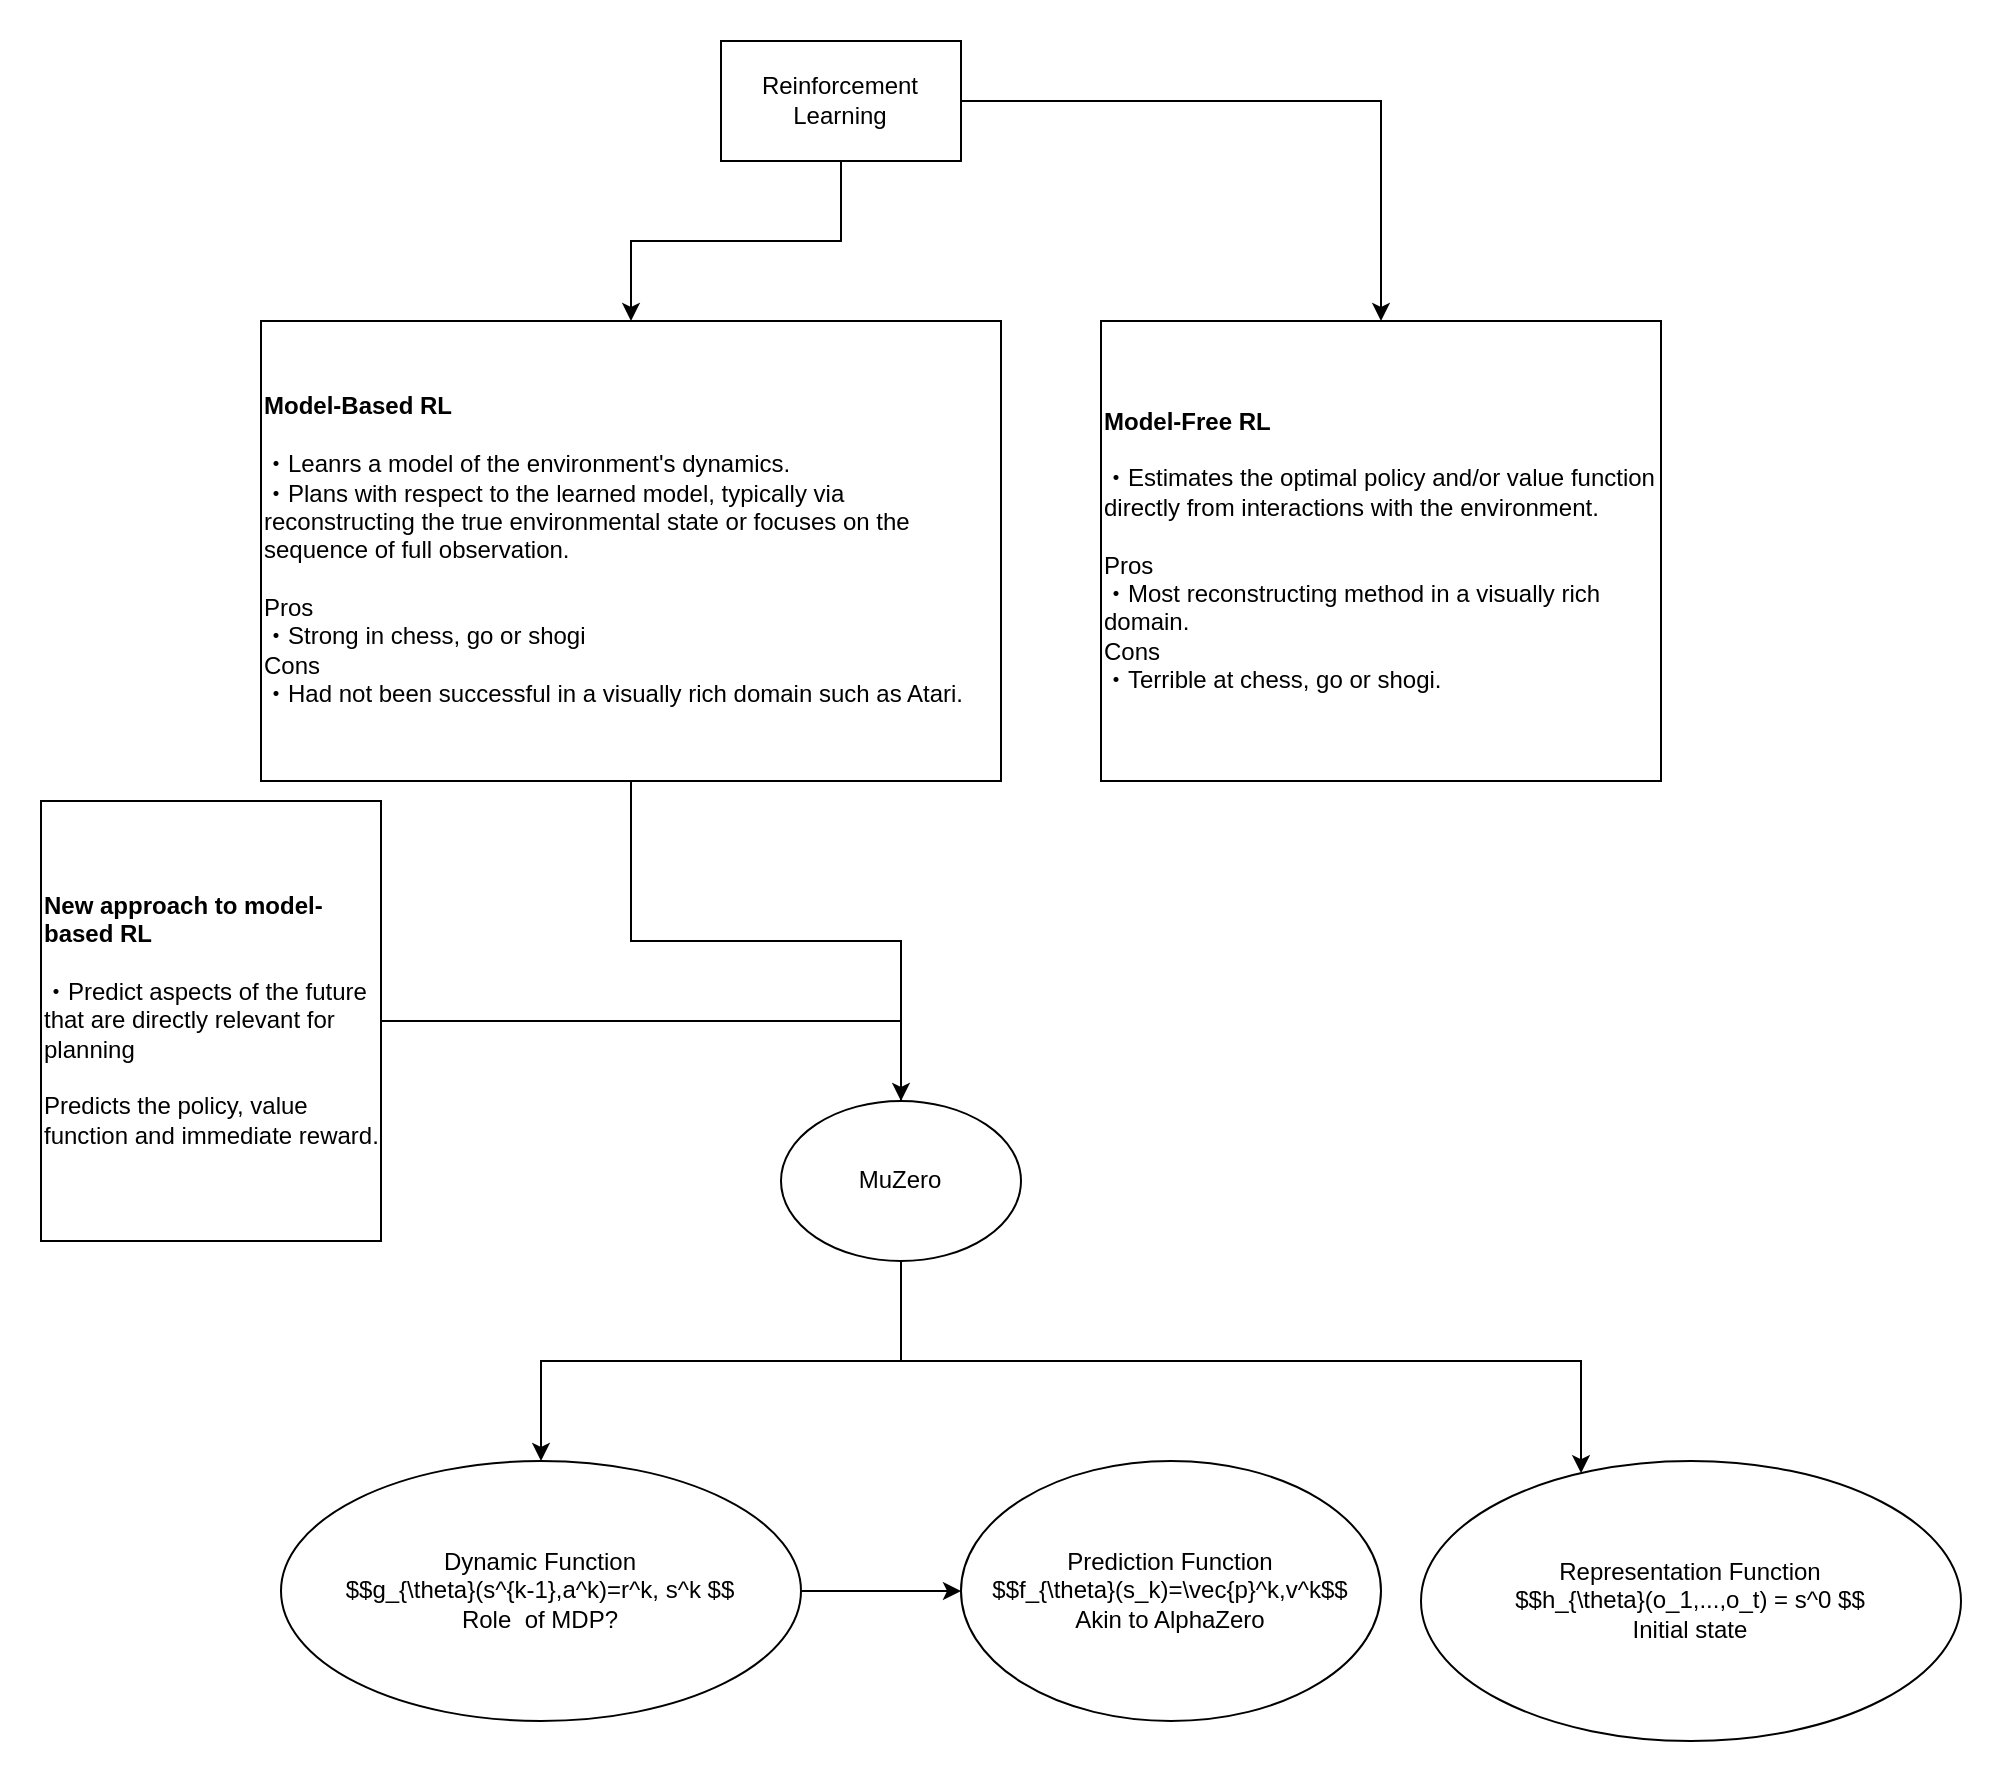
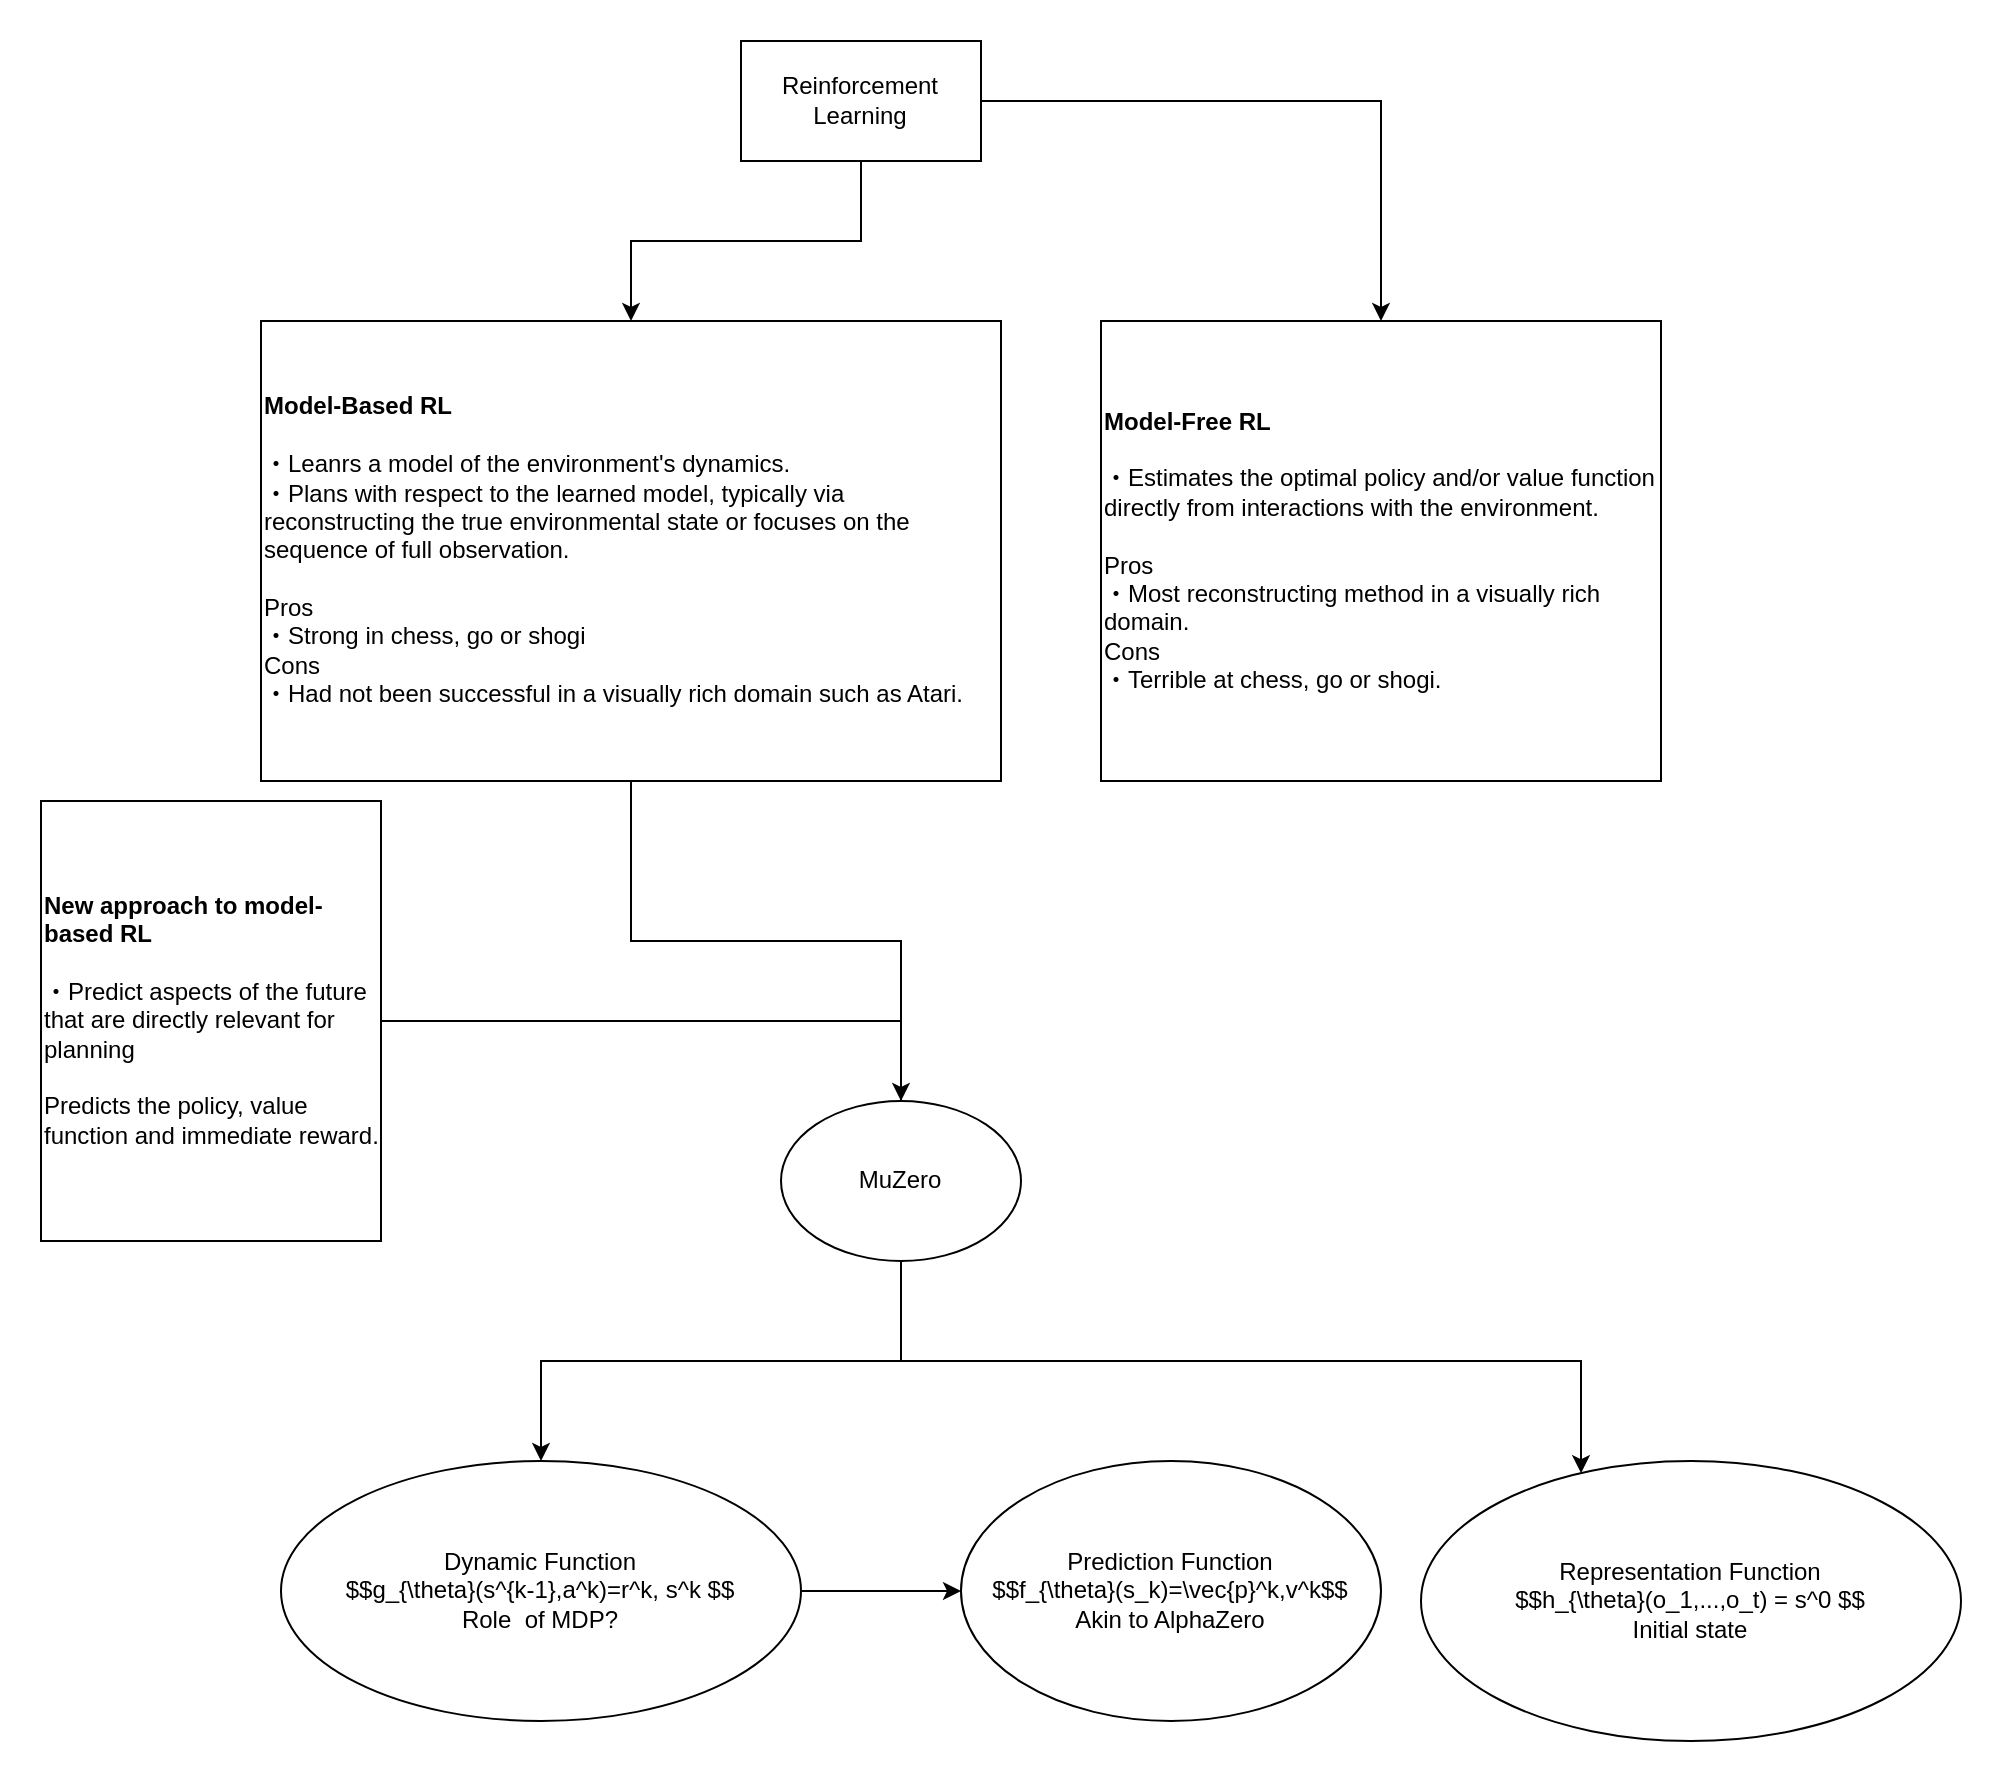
- <mxCell id="4" value="Reinforcement&lt;br&gt;Learning" style="rounded=0;whiteSpace=wrap;html=1;" parent="1" vertex="1"><mxGeometry x="360" y="20" width="120" height="60" as="geometry" /></mxCell>
+ <mxCell id="4" value="Reinforcement&lt;br&gt;Learning" style="rounded=0;whiteSpace=wrap;html=1;" parent="1" vertex="1"><mxGeometry x="370" y="20" width="120" height="60" as="geometry" /></mxCell>
